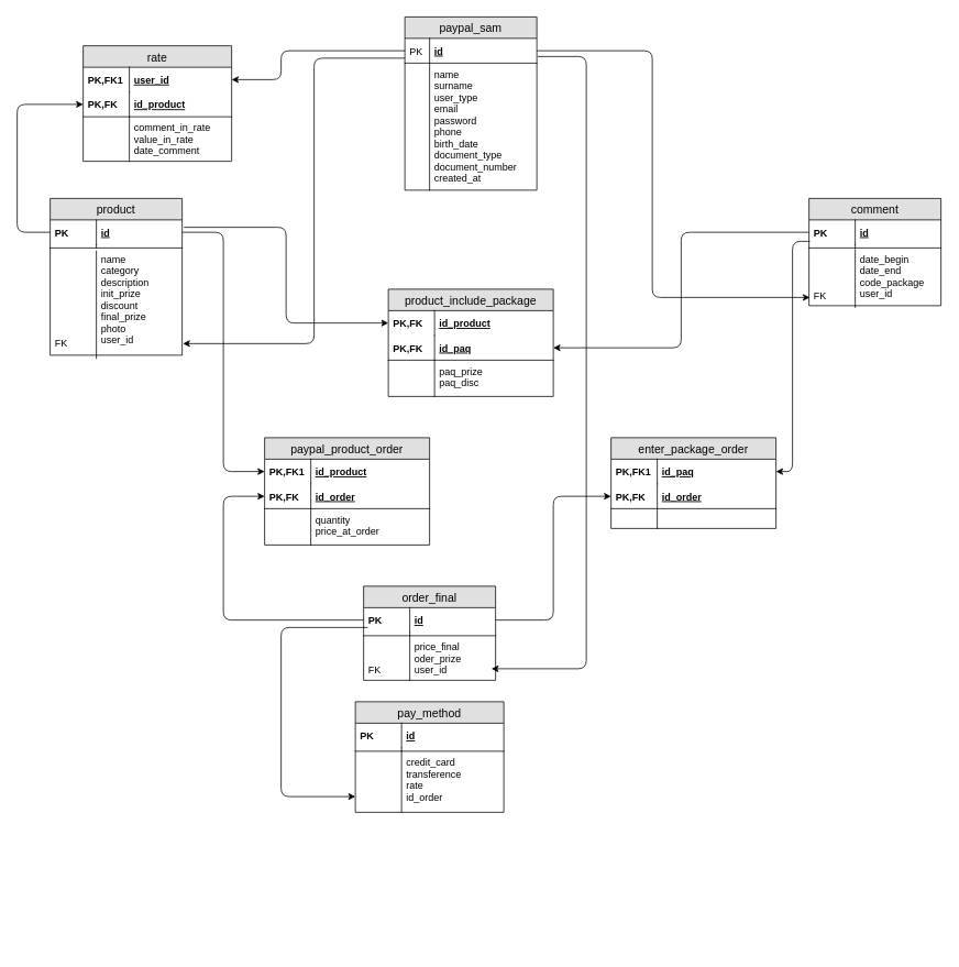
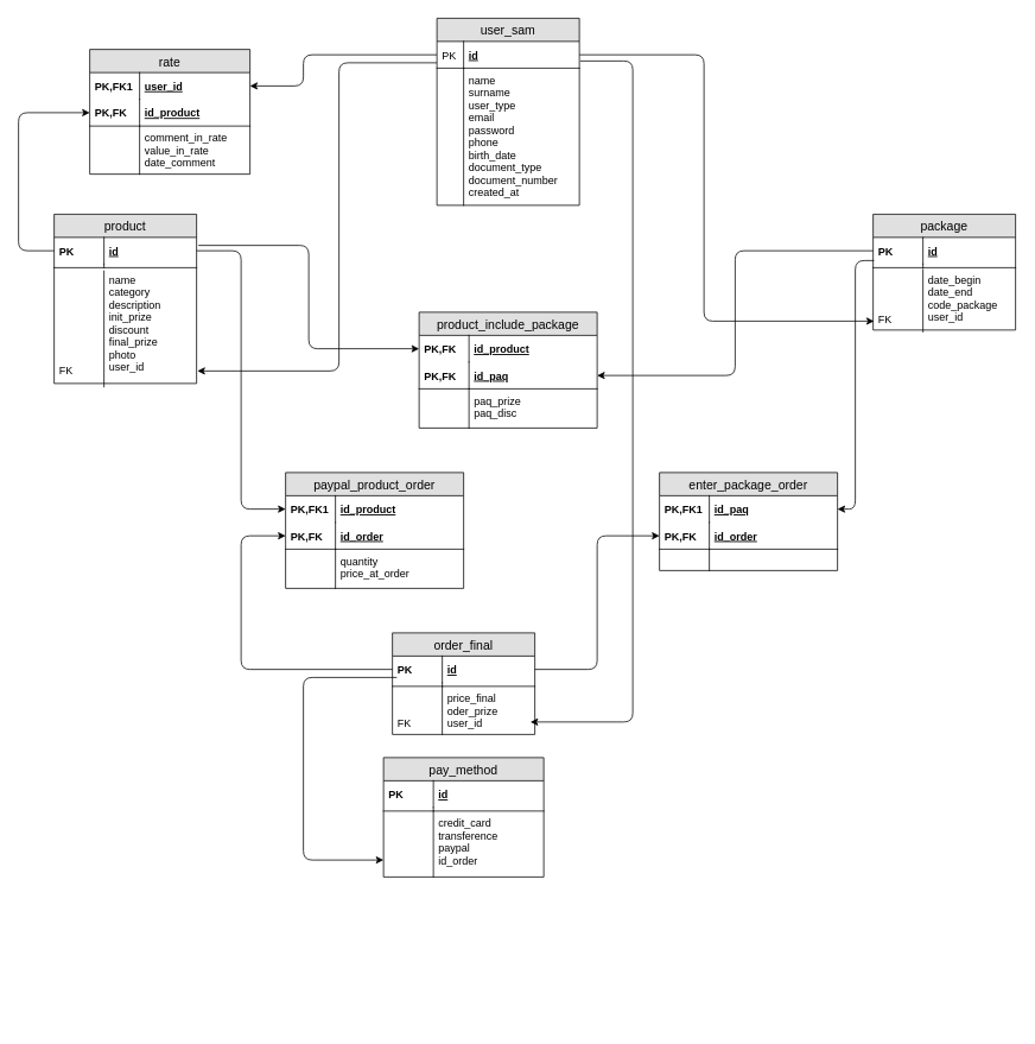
- <mxCell id="70" value="paypal_sam" style="swimlane;fontStyle=0;childLayout=stackLayout;horizontal=1;startSize=26;fillColor=#e0e0e0;horizontalStack=0;resizeParent=1;resizeParentMax=0;resizeLast=0;collapsible=1;marginBottom=0;swimlaneFillColor=#ffffff;align=center;fontSize=14;" vertex="1" parent="1"><mxGeometry x="490" y="20" width="160" height="210" as="geometry" /></mxCell>
+ <mxCell id="70" value="user_sam" style="swimlane;fontStyle=0;childLayout=stackLayout;horizontal=1;startSize=26;fillColor=#e0e0e0;horizontalStack=0;resizeParent=1;resizeParentMax=0;resizeLast=0;collapsible=1;marginBottom=0;swimlaneFillColor=#ffffff;align=center;fontSize=14;" vertex="1" parent="1"><mxGeometry x="490" y="20" width="160" height="210" as="geometry" /></mxCell>
- <mxCell id="16" value="comment" style="swimlane;fontStyle=0;childLayout=stackLayout;horizontal=1;startSize=26;fillColor=#e0e0e0;horizontalStack=0;resizeParent=1;resizeParentMax=0;resizeLast=0;collapsible=1;marginBottom=0;swimlaneFillColor=#ffffff;align=center;fontSize=14;" parent="1" vertex="1"><mxGeometry x="980" y="240" width="160" height="130" as="geometry" /></mxCell>
+ <mxCell id="16" value="package" style="swimlane;fontStyle=0;childLayout=stackLayout;horizontal=1;startSize=26;fillColor=#e0e0e0;horizontalStack=0;resizeParent=1;resizeParentMax=0;resizeLast=0;collapsible=1;marginBottom=0;swimlaneFillColor=#ffffff;align=center;fontSize=14;" parent="1" vertex="1"><mxGeometry x="980" y="240" width="160" height="130" as="geometry" /></mxCell>
- <mxCell id="56" value="credit_card&#10;transference&#10;rate&#10;id_order&#10;" style="shape=partialRectangle;top=0;left=0;right=0;bottom=0;align=left;verticalAlign=top;fillColor=none;spacingLeft=60;spacingRight=4;overflow=hidden;rotatable=0;points=[[0,0.5],[1,0.5]];portConstraint=eastwest;dropTarget=0;fontSize=12;" parent="51" vertex="1"><mxGeometry y="60" width="180" height="74" as="geometry" /></mxCell>
+ <mxCell id="56" value="credit_card&#10;transference&#10;paypal&#10;id_order&#10;" style="shape=partialRectangle;top=0;left=0;right=0;bottom=0;align=left;verticalAlign=top;fillColor=none;spacingLeft=60;spacingRight=4;overflow=hidden;rotatable=0;points=[[0,0.5],[1,0.5]];portConstraint=eastwest;dropTarget=0;fontSize=12;" parent="51" vertex="1"><mxGeometry y="60" width="180" height="74" as="geometry" /></mxCell>
